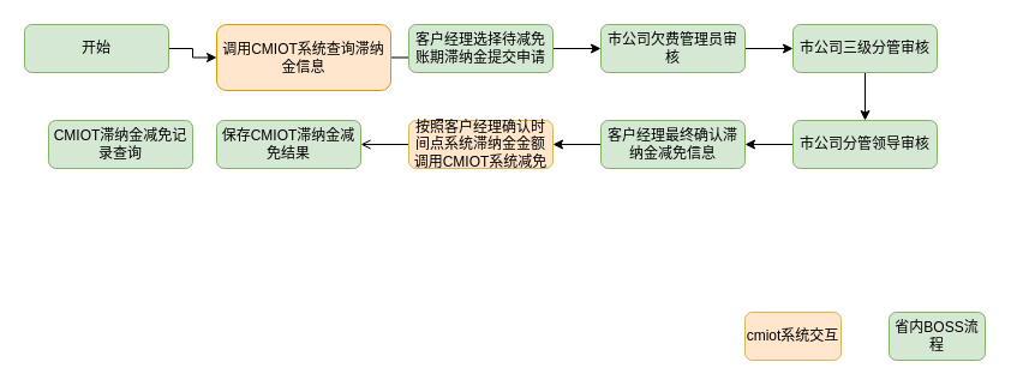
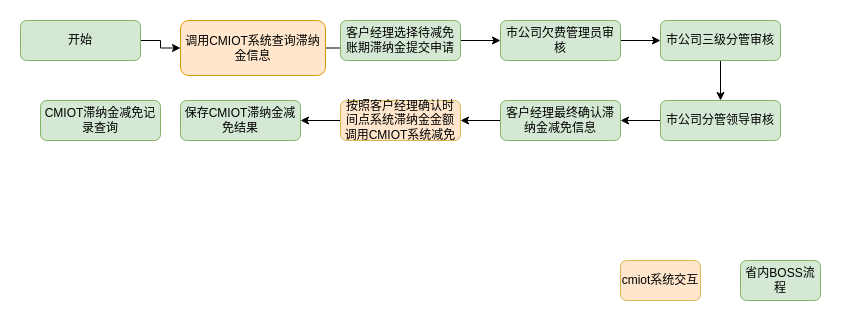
- <mxCell id="16" value="" style="edgeStyle=orthogonalEdgeStyle;rounded=0;orthogonalLoop=1;jettySize=auto;html=1;endArrow=open;" edge="1" parent="1" source="17" target="18"><mxGeometry relative="1" as="geometry" /></mxCell>
+ <mxCell id="16" value="" style="edgeStyle=orthogonalEdgeStyle;rounded=0;orthogonalLoop=1;jettySize=auto;html=1;" edge="1" parent="1" source="17" target="18"><mxGeometry relative="1" as="geometry" /></mxCell>
